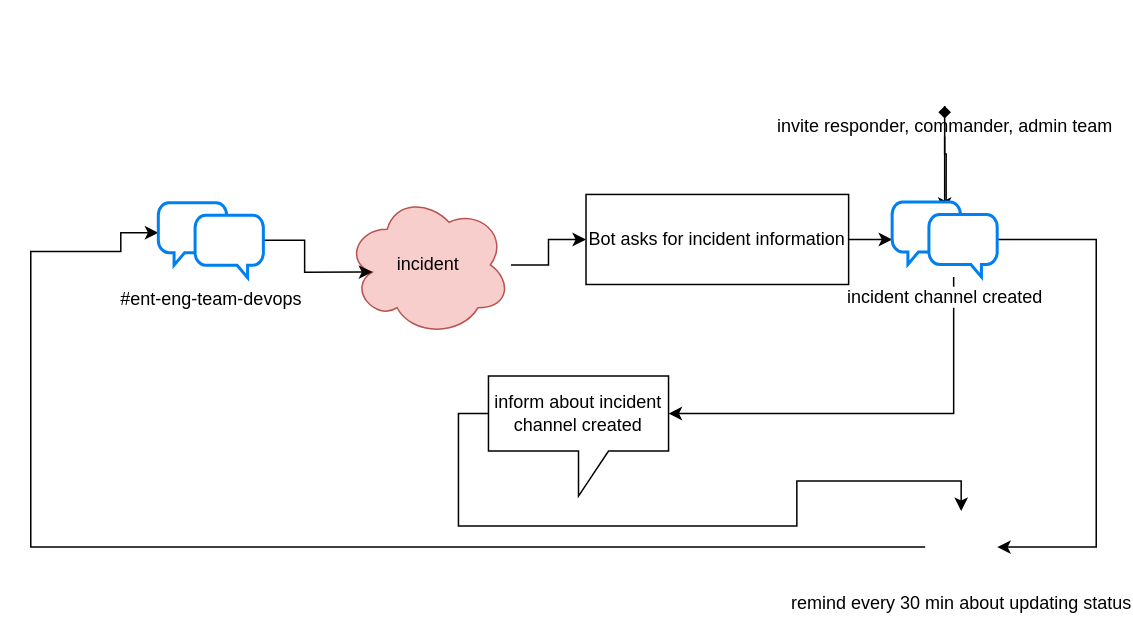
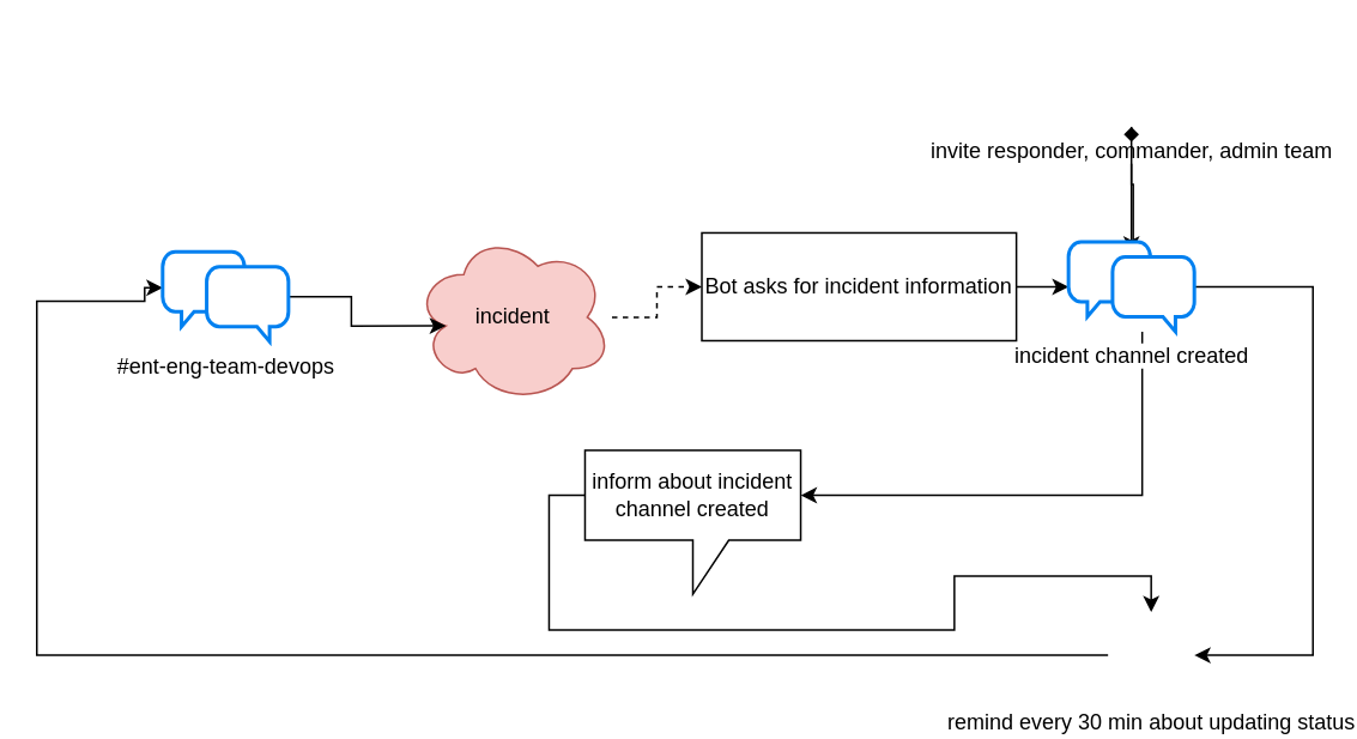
- <mxCell id="15" value="#ent-eng-team-devops" style="html=1;verticalLabelPosition=bottom;align=center;labelBackgroundColor=#ffffff;verticalAlign=top;strokeWidth=2;strokeColor=#0080F0;shadow=0;dashed=0;shape=mxgraph.ios7.icons.chat;sketch=0;" vertex="1" parent="1"><mxGeometry x="105" y="134.5" width="70" height="50" as="geometry" /></mxCell>
+ <mxCell id="15" value="#ent-eng-team-devops" style="html=1;verticalLabelPosition=bottom;align=center;labelBackgroundColor=#ffffff;verticalAlign=top;strokeWidth=2;strokeColor=#0080F0;shadow=0;dashed=0;shape=mxgraph.ios7.icons.chat;sketch=0;" vertex="1" parent="1"><mxGeometry x="90" y="139.5" width="70" height="50" as="geometry" /></mxCell>
- <mxCell id="2" style="edgeStyle=orthogonalEdgeStyle;rounded=0;orthogonalLoop=1;jettySize=auto;html=1;entryX=0;entryY=0.5;entryDx=0;entryDy=0;" edge="1" parent="1" source="3" target="6"><mxGeometry relative="1" as="geometry" /></mxCell>
+ <mxCell id="2" style="edgeStyle=orthogonalEdgeStyle;rounded=0;orthogonalLoop=1;jettySize=auto;html=1;entryX=0;entryY=0.5;entryDx=0;entryDy=0;dashed=1;" edge="1" parent="1" source="3" target="6"><mxGeometry relative="1" as="geometry" /></mxCell>
